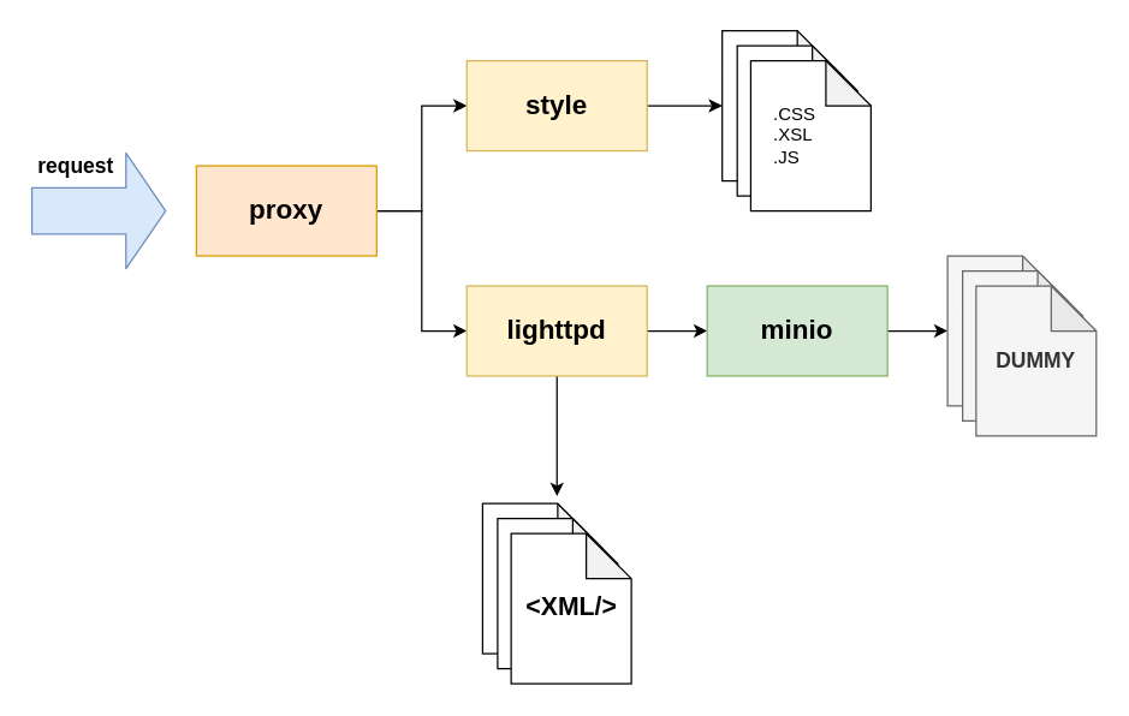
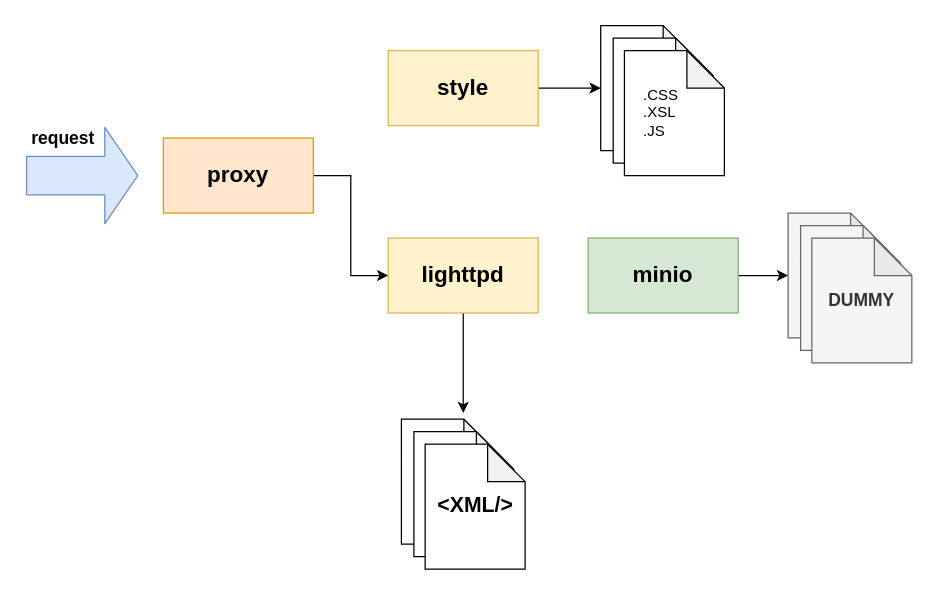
- <mxCell id="2" style="edgeStyle=orthogonalEdgeStyle;rounded=0;orthogonalLoop=1;jettySize=auto;html=1;entryX=0;entryY=0.5;entryDx=0;entryDy=0;" edge="1" parent="1" source="4" target="9"><mxGeometry relative="1" as="geometry" /></mxCell>
- <mxCell id="5" style="edgeStyle=orthogonalEdgeStyle;rounded=0;orthogonalLoop=1;jettySize=auto;html=1;exitX=1;exitY=0.5;exitDx=0;exitDy=0;entryX=0;entryY=0.5;entryDx=0;entryDy=0;" edge="1" parent="1" source="7" target="11"><mxGeometry relative="1" as="geometry" /></mxCell>
